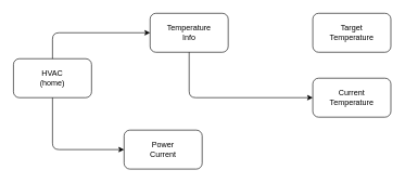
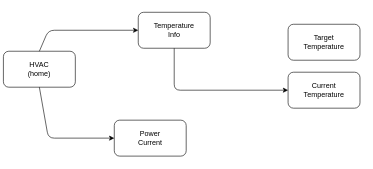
- <mxCell id="3" value="Target&lt;br&gt;Temperature" style="rounded=1;whiteSpace=wrap;html=1;" vertex="1" parent="1"><mxGeometry x="480" y="20" width="120" height="60" as="geometry" /></mxCell>
+ <mxCell id="3" value="Target&lt;br&gt;Temperature" style="rounded=1;whiteSpace=wrap;html=1;" vertex="1" parent="1"><mxGeometry x="480" y="40" width="120" height="60" as="geometry" /></mxCell>
- <mxCell id="7" value="HVAC&lt;br&gt;(home)" style="rounded=1;whiteSpace=wrap;html=1;" vertex="1" parent="1"><mxGeometry x="20" y="90" width="120" height="60" as="geometry" /></mxCell>
+ <mxCell id="7" value="HVAC&lt;br&gt;(home)" style="rounded=1;whiteSpace=wrap;html=1;" vertex="1" parent="1"><mxGeometry x="5" y="85" width="120" height="60" as="geometry" /></mxCell>
